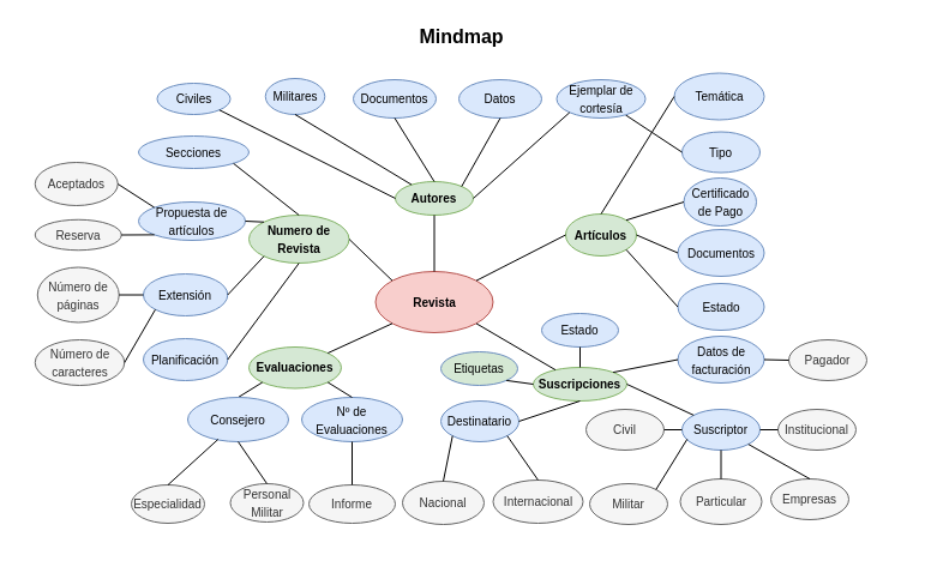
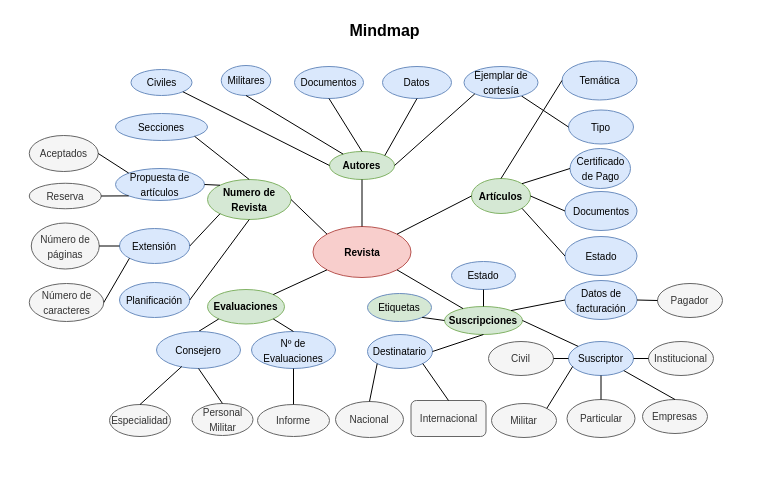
- <mxCell id="31" value="&lt;span style=&quot;font-size: 10px;&quot;&gt;Internacional&lt;/span&gt;" style="ellipse;whiteSpace=wrap;html=1;fillColor=#f5f5f5;fontColor=#333333;strokeColor=#666666;movable=1;resizable=1;rotatable=1;deletable=1;editable=1;locked=0;connectable=1;" parent="2" vertex="1"><mxGeometry x="390.5" y="380" width="75" height="36" as="geometry" /></mxCell>
+ <mxCell id="31" value="&lt;span style=&quot;font-size: 10px;&quot;&gt;Internacional&lt;/span&gt;" style="whiteSpace=wrap;html=1;fillColor=#f5f5f5;fontColor=#333333;strokeColor=#666666;movable=1;resizable=1;rotatable=1;deletable=1;editable=1;locked=0;connectable=1;rounded=1;" parent="2" vertex="1"><mxGeometry x="390.5" y="380" width="75" height="36" as="geometry" /></mxCell>
